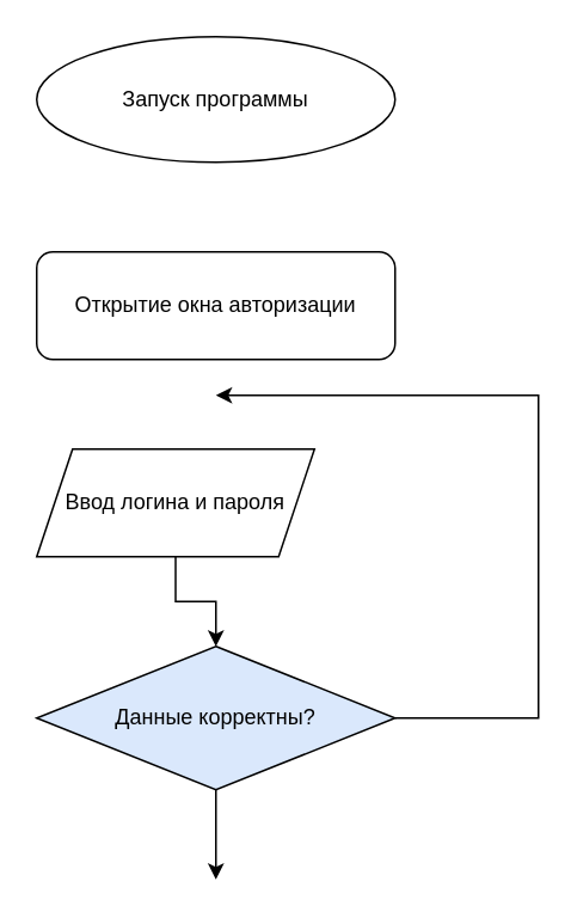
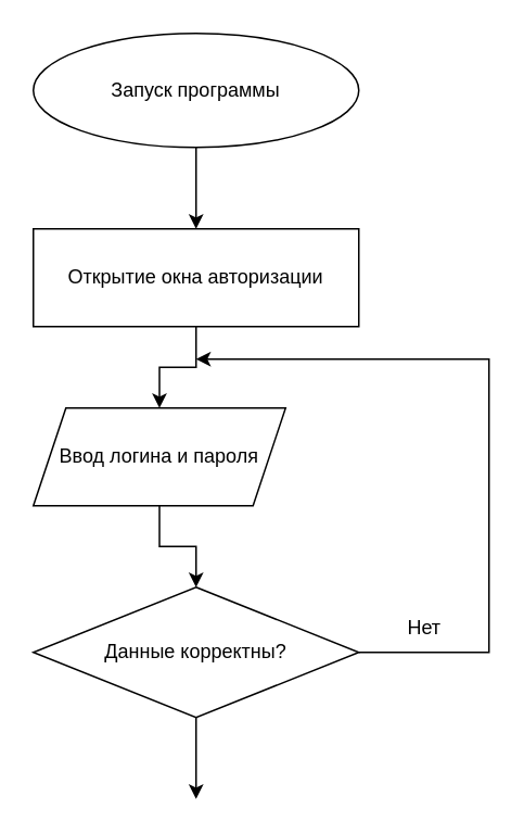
+ <mxCell id="2" style="edgeStyle=orthogonalEdgeStyle;rounded=0;orthogonalLoop=1;jettySize=auto;html=1;" edge="1" parent="1" source="3" target="5"><mxGeometry relative="1" as="geometry"><mxPoint x="120" y="130" as="targetPoint" /></mxGeometry></mxCell>
- <mxCell id="5" value="Открытие окна авторизации" style="whiteSpace=wrap;html=1;rounded=1;" vertex="1" parent="1"><mxGeometry x="20" y="140" width="200" height="60" as="geometry" /></mxCell>
+ <mxCell id="5" value="Открытие окна авторизации" style="rounded=0;whiteSpace=wrap;html=1;" vertex="1" parent="1"><mxGeometry x="20" y="140" width="200" height="60" as="geometry" /></mxCell>
+ <mxCell id="4" style="edgeStyle=orthogonalEdgeStyle;rounded=0;orthogonalLoop=1;jettySize=auto;html=1;" edge="1" parent="1" source="5" target="7"><mxGeometry relative="1" as="geometry"><mxPoint x="120" y="250" as="targetPoint" /></mxGeometry></mxCell>
+ <mxCell id="11" value="Нет" style="text;html=1;align=center;verticalAlign=middle;resizable=0;points=[];autosize=1;strokeColor=none;fillColor=none;" vertex="1" parent="1"><mxGeometry x="240" y="370" width="40" height="30" as="geometry" /></mxCell>
- <mxCell id="10" value="Данные корректны?" style="rhombus;whiteSpace=wrap;html=1;fillColor=#dae8fc;" vertex="1" parent="1"><mxGeometry x="20" y="360" width="200" height="80" as="geometry" /></mxCell>
+ <mxCell id="10" value="Данные корректны?" style="rhombus;whiteSpace=wrap;html=1;" vertex="1" parent="1"><mxGeometry x="20" y="360" width="200" height="80" as="geometry" /></mxCell>
